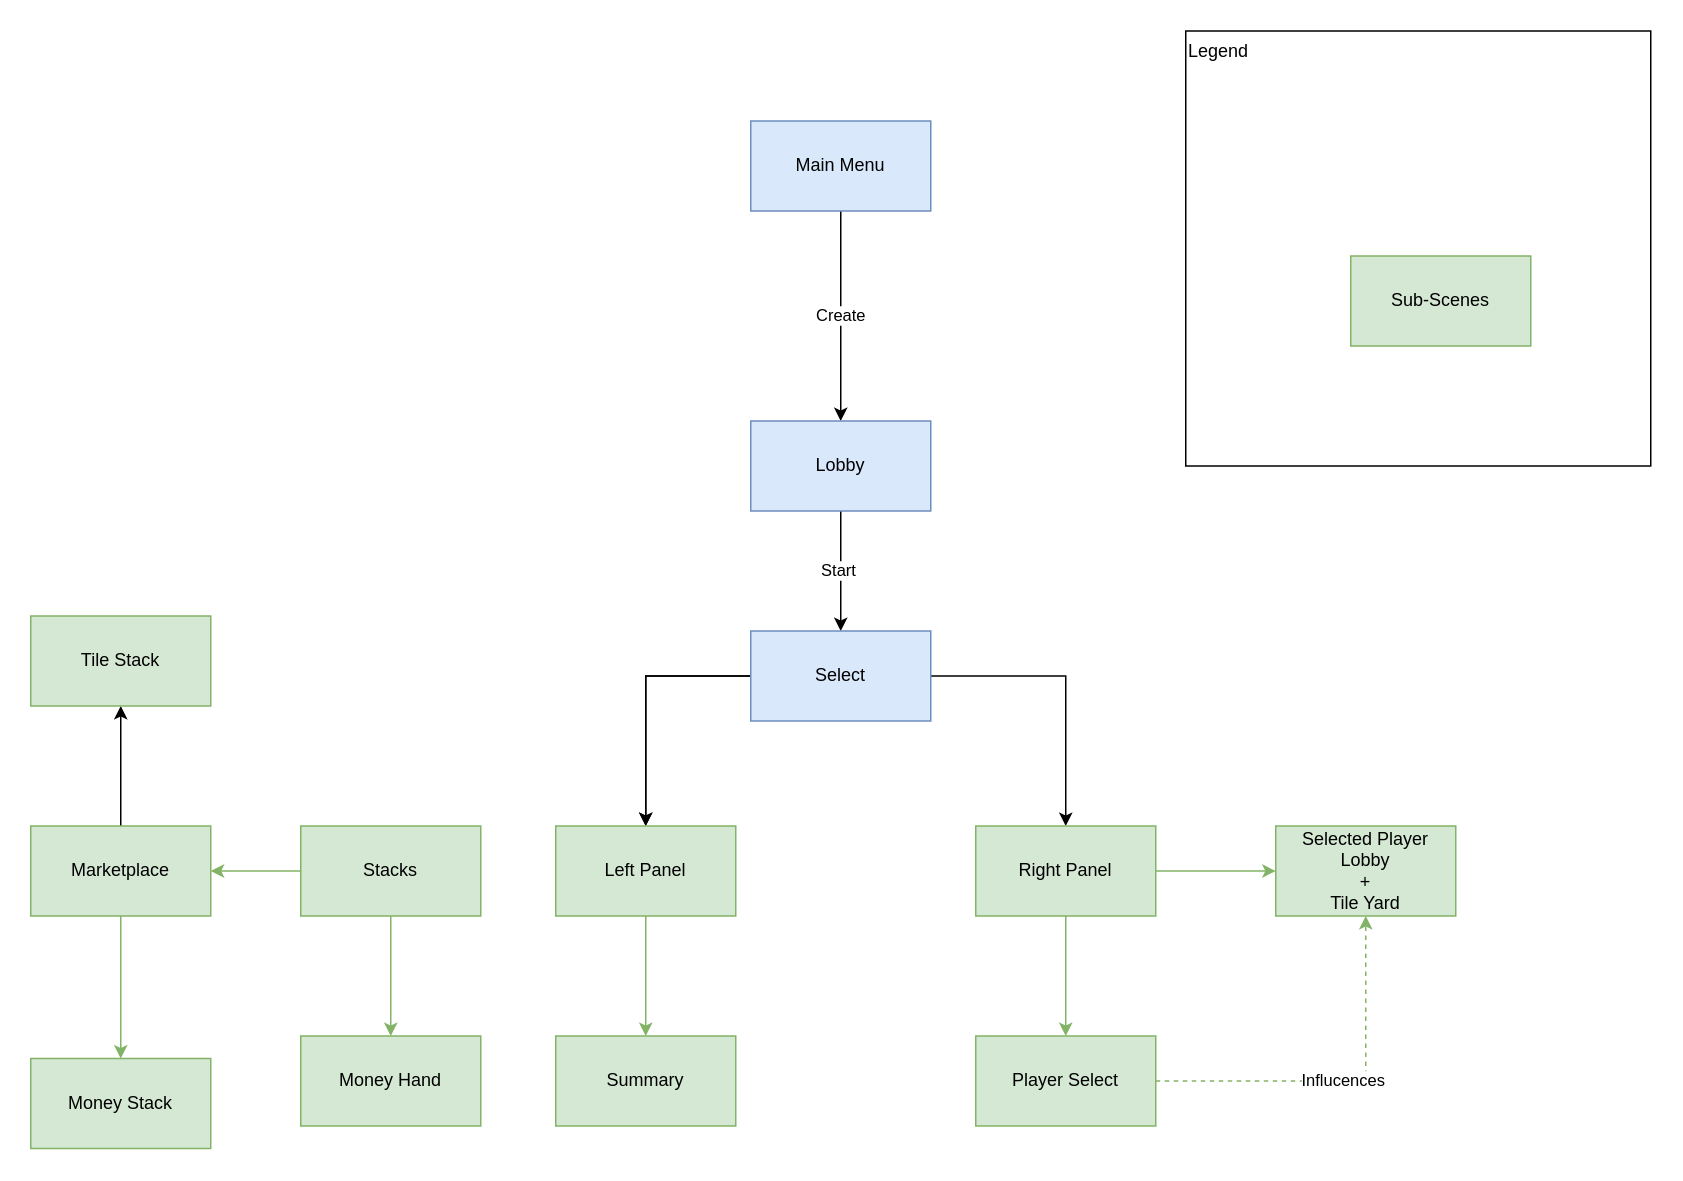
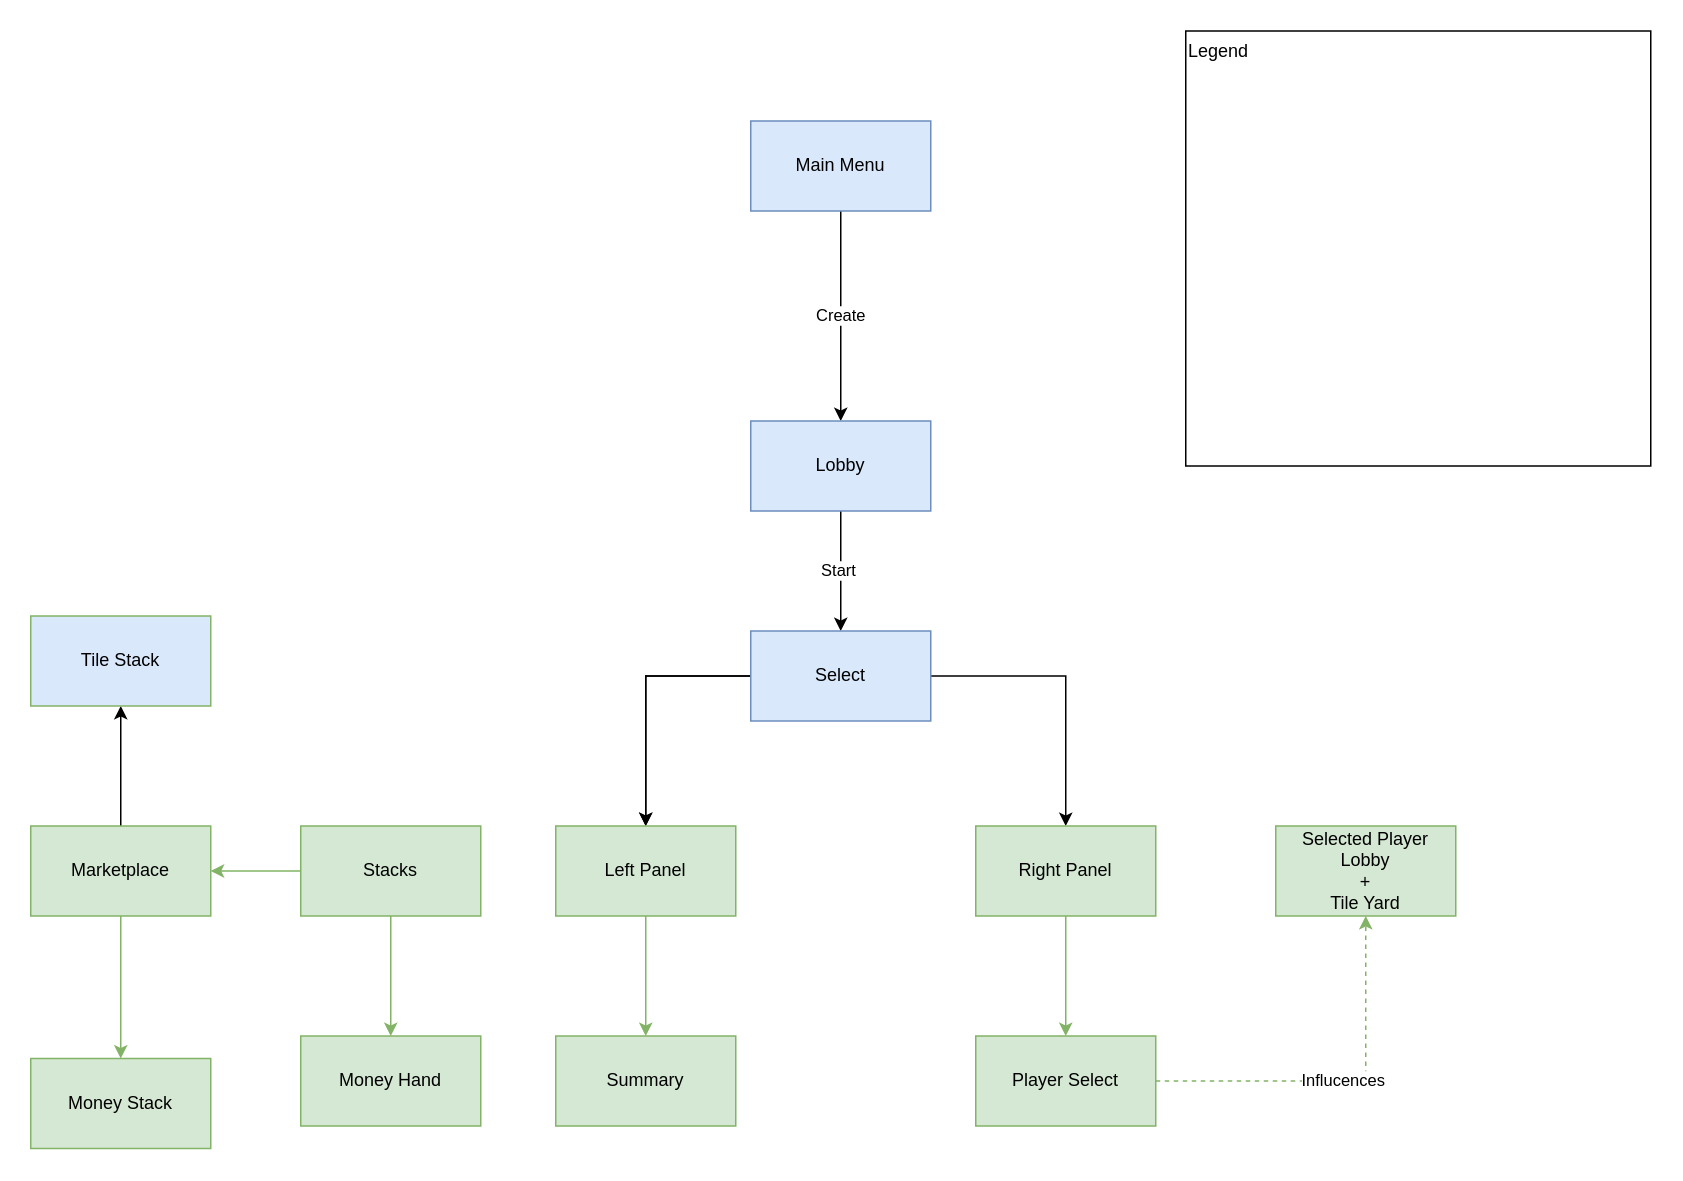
- <mxCell id="29" value="Sub-Scenes" style="rounded=0;whiteSpace=wrap;html=1;fillColor=#d5e8d4;strokeColor=#82b366;" parent="1" vertex="1"><mxGeometry x="900" y="170" width="120" height="60" as="geometry" /></mxCell>
- <mxCell id="25" value="Tile Stack" style="rounded=0;whiteSpace=wrap;html=1;fillColor=#d5e8d4;strokeColor=#82b366;" parent="1" vertex="1"><mxGeometry x="20" y="410" width="120" height="60" as="geometry" /></mxCell>
+ <mxCell id="25" value="Tile Stack" style="rounded=0;whiteSpace=wrap;html=1;fillColor=#dae8fc;strokeColor=#82b366;" parent="1" vertex="1"><mxGeometry x="20" y="410" width="120" height="60" as="geometry" /></mxCell>
- <mxCell id="14" value="" style="edgeStyle=orthogonalEdgeStyle;rounded=0;orthogonalLoop=1;jettySize=auto;html=1;fillColor=#d5e8d4;strokeColor=#82b366;" parent="1" source="15" target="28" edge="1"><mxGeometry relative="1" as="geometry" /></mxCell>
